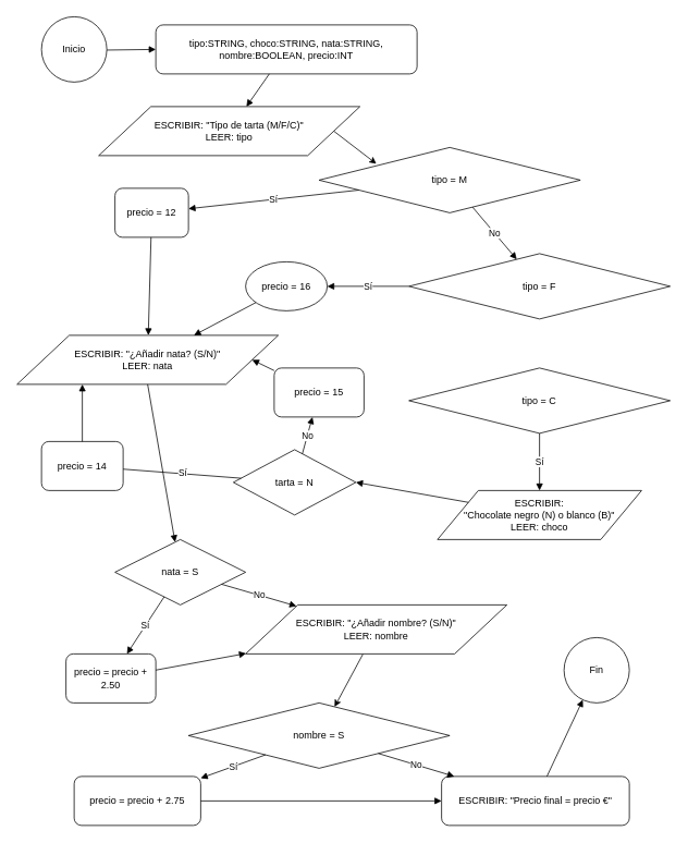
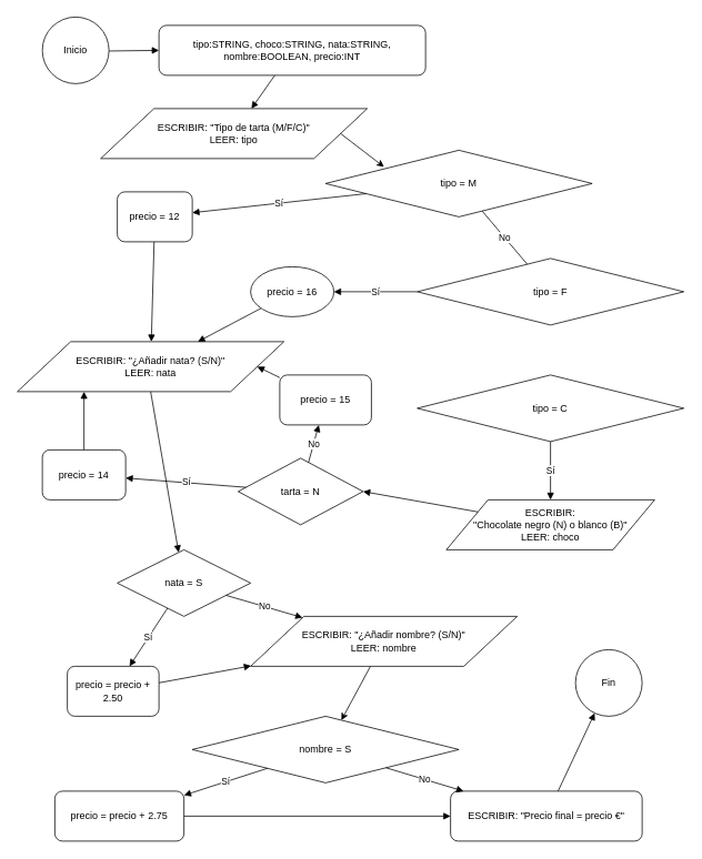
- <mxCell id="27" value="No" style="endArrow=block;rounded=1;html=1;" parent="1" source="6" target="8" edge="1"><mxGeometry relative="1" as="geometry" /></mxCell>
+ <mxCell id="27" value="No" style="endArrow=none;rounded=1;html=1;" parent="1" source="6" target="8" edge="1"><mxGeometry relative="1" as="geometry" /></mxCell>
- <mxCell id="31" value="Sí" style="endArrow=none;rounded=1;html=1;" parent="1" source="12" target="13" edge="1"><mxGeometry relative="1" as="geometry" /></mxCell>
+ <mxCell id="31" value="Sí" style="endArrow=block;rounded=1;html=1;" parent="1" source="12" target="13" edge="1"><mxGeometry relative="1" as="geometry" /></mxCell>
- <mxCell id="21" value="precio = precio + 2.75" style="rounded=1;whiteSpace=wrap;html=1;" parent="1" vertex="1"><mxGeometry x="90" y="950" width="155" height="60" as="geometry" /></mxCell>
+ <mxCell id="21" value="precio = precio + 2.75" style="rounded=1;whiteSpace=wrap;html=1;" parent="1" vertex="1"><mxGeometry x="65" y="950" width="155" height="60" as="geometry" /></mxCell>
